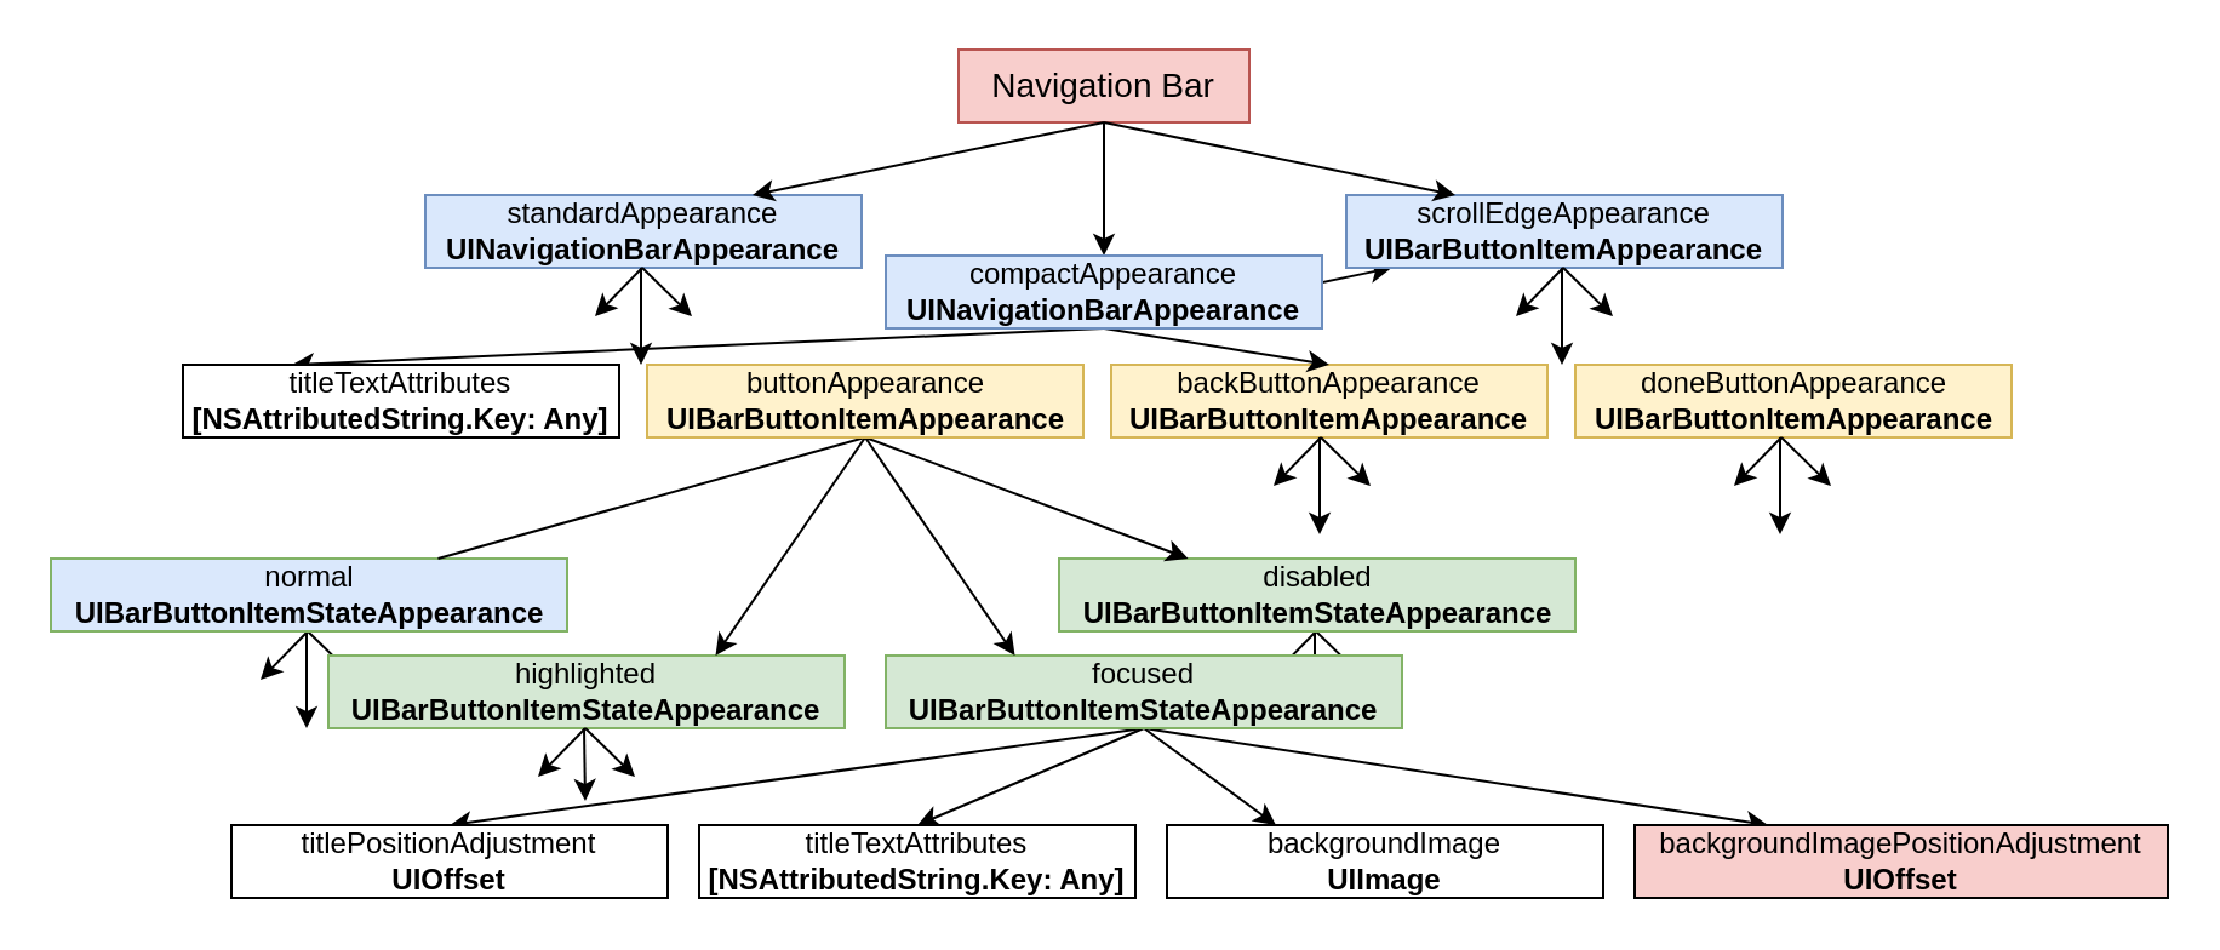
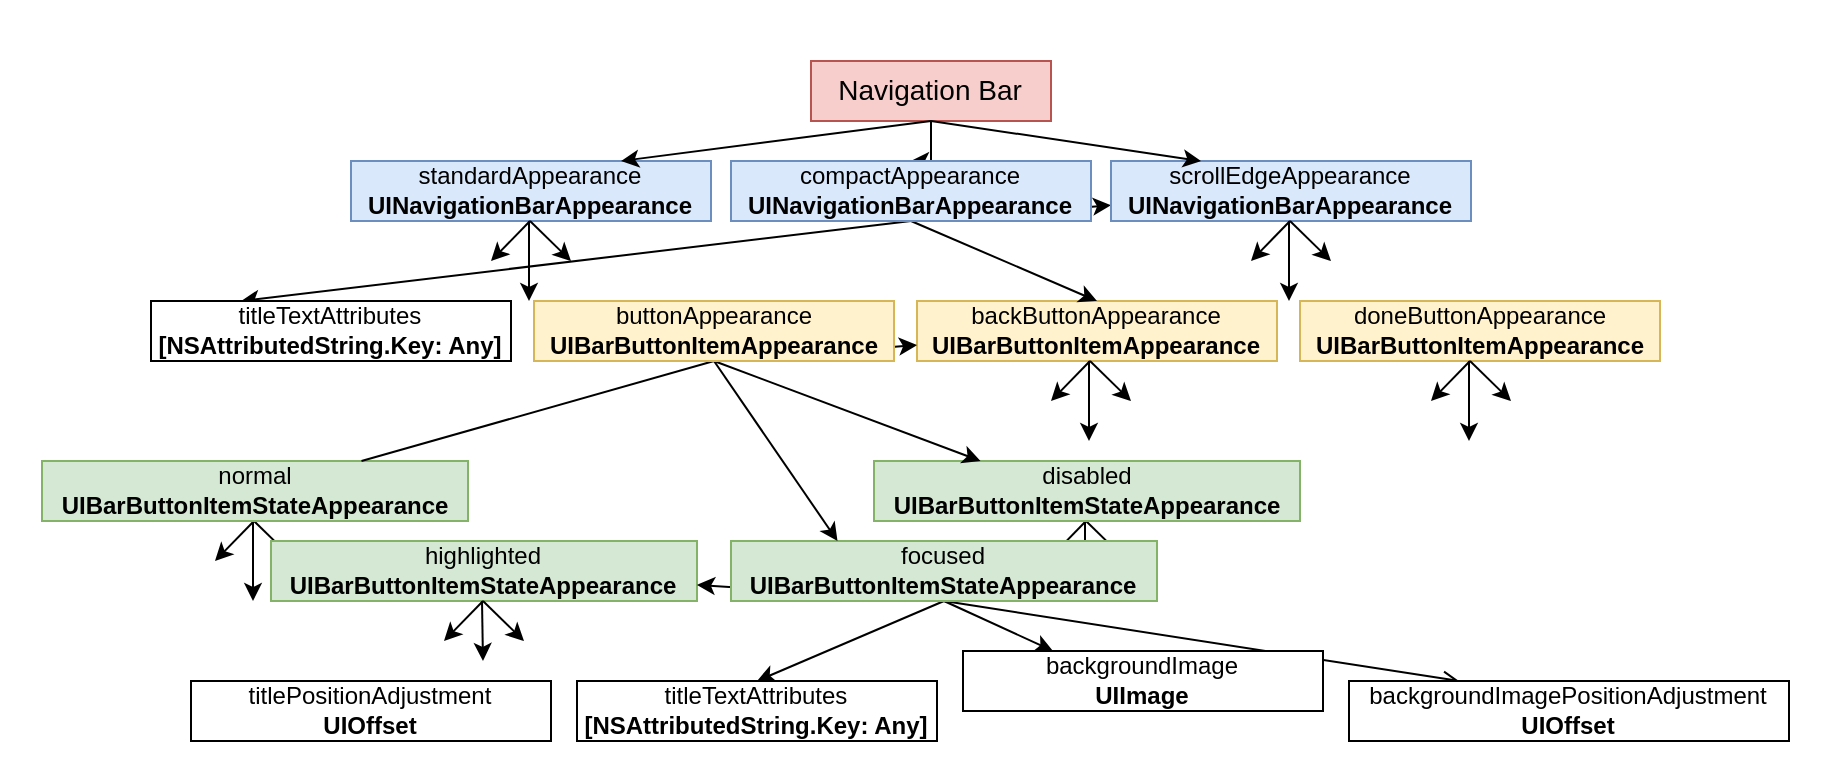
- <mxCell id="9" value="&lt;font style=&quot;font-size: 14px&quot;&gt;Navigation Bar&lt;/font&gt;" style="rounded=0;whiteSpace=wrap;html=1;fillColor=#f8cecc;strokeColor=#b85450;" vertex="1" parent="1"><mxGeometry x="395" y="20" width="120" height="30" as="geometry" /></mxCell>
+ <mxCell id="9" value="&lt;font style=&quot;font-size: 14px&quot;&gt;Navigation Bar&lt;/font&gt;" style="rounded=0;whiteSpace=wrap;html=1;fillColor=#f8cecc;strokeColor=#b85450;" vertex="1" parent="1"><mxGeometry x="405" y="30" width="120" height="30" as="geometry" /></mxCell>
- <mxCell id="17" value="scrollEdgeAppearance&lt;br&gt;&lt;b&gt;UIBarButtonItemAppearance&lt;/b&gt;" style="rounded=0;whiteSpace=wrap;html=1;fillColor=#dae8fc;strokeColor=#6c8ebf;" vertex="1" parent="1"><mxGeometry x="555" y="80" width="180" height="30" as="geometry" /></mxCell>
+ <mxCell id="17" value="scrollEdgeAppearance&lt;br&gt;&lt;b&gt;UINavigationBarAppearance&lt;/b&gt;" style="rounded=0;whiteSpace=wrap;html=1;fillColor=#dae8fc;strokeColor=#6c8ebf;" vertex="1" parent="1"><mxGeometry x="555" y="80" width="180" height="30" as="geometry" /></mxCell>
- <mxCell id="16" value="compactAppearance&lt;br&gt;&lt;b&gt;UINavigationBarAppearance&lt;/b&gt;" style="rounded=0;whiteSpace=wrap;html=1;fillColor=#dae8fc;strokeColor=#6c8ebf;" vertex="1" parent="1"><mxGeometry x="365" y="105" width="180" height="30" as="geometry" /></mxCell>
+ <mxCell id="16" value="compactAppearance&lt;br&gt;&lt;b&gt;UINavigationBarAppearance&lt;/b&gt;" style="rounded=0;whiteSpace=wrap;html=1;fillColor=#dae8fc;strokeColor=#6c8ebf;" vertex="1" parent="1"><mxGeometry x="365" y="80" width="180" height="30" as="geometry" /></mxCell>
- <mxCell id="32" style="edgeStyle=none;rounded=0;orthogonalLoop=1;jettySize=auto;html=1;exitX=0.5;exitY=1;exitDx=0;exitDy=0;entryX=0.75;entryY=0;entryDx=0;entryDy=0;" edge="1" parent="1" source="35" target="20"><mxGeometry relative="1" as="geometry" /></mxCell>
+ <mxCell id="32" style="edgeStyle=none;rounded=0;orthogonalLoop=1;jettySize=auto;html=1;exitX=0.5;exitY=1;exitDx=0;exitDy=0;" edge="1" parent="1" source="35" target="11"><mxGeometry relative="1" as="geometry" /></mxCell>
- <mxCell id="18" value="normal&lt;br&gt;&lt;b&gt;UIBarButtonItemStateAppearance&lt;/b&gt;" style="rounded=0;whiteSpace=wrap;html=1;fillColor=#dae8fc;strokeColor=#82b366;" vertex="1" parent="1"><mxGeometry x="20.5" y="230" width="213" height="30" as="geometry" /></mxCell>
+ <mxCell id="18" value="normal&lt;br&gt;&lt;b&gt;UIBarButtonItemStateAppearance&lt;/b&gt;" style="rounded=0;whiteSpace=wrap;html=1;fillColor=#d5e8d4;strokeColor=#82b366;" vertex="1" parent="1"><mxGeometry x="20.5" y="230" width="213" height="30" as="geometry" /></mxCell>
- <mxCell id="23" style="edgeStyle=none;rounded=0;orthogonalLoop=1;jettySize=auto;html=1;exitX=0.5;exitY=1;exitDx=0;exitDy=0;entryX=0.5;entryY=0;entryDx=0;entryDy=0;" edge="1" parent="1" source="25" target="36"><mxGeometry relative="1" as="geometry" /></mxCell>
+ <mxCell id="23" style="edgeStyle=none;rounded=0;orthogonalLoop=1;jettySize=auto;html=1;exitX=0.5;exitY=1;exitDx=0;exitDy=0;" edge="1" parent="1" source="25" target="20"><mxGeometry relative="1" as="geometry" /></mxCell>
- <mxCell id="24" style="edgeStyle=none;rounded=0;orthogonalLoop=1;jettySize=auto;html=1;exitX=0.5;exitY=1;exitDx=0;exitDy=0;entryX=0.25;entryY=0;entryDx=0;entryDy=0;" edge="1" parent="1" source="25" target="37"><mxGeometry relative="1" as="geometry" /></mxCell>
+ <mxCell id="24" style="edgeStyle=none;rounded=0;orthogonalLoop=1;jettySize=auto;html=1;exitX=0.5;exitY=1;exitDx=0;exitDy=0;entryX=0.25;entryY=0;entryDx=0;entryDy=0;endArrow=open;" edge="1" parent="1" source="25" target="37"><mxGeometry relative="1" as="geometry" /></mxCell>
- <mxCell id="27" value="backgroundImage&lt;br&gt;&lt;b&gt;UIImage&lt;/b&gt;" style="rounded=0;whiteSpace=wrap;html=1;" vertex="1" parent="1"><mxGeometry x="481" y="340" width="180" height="30" as="geometry" /></mxCell>
+ <mxCell id="27" value="backgroundImage&lt;br&gt;&lt;b&gt;UIImage&lt;/b&gt;" style="rounded=0;whiteSpace=wrap;html=1;" vertex="1" parent="1"><mxGeometry x="481" y="325" width="180" height="30" as="geometry" /></mxCell>
- <mxCell id="37" value="backgroundImagePositionAdjustment&lt;br&gt;&lt;b&gt;UIOffset&lt;/b&gt;" style="rounded=0;whiteSpace=wrap;html=1;fillColor=#f8cecc;" vertex="1" parent="1"><mxGeometry x="674" y="340" width="220" height="30" as="geometry" /></mxCell>
+ <mxCell id="37" value="backgroundImagePositionAdjustment&lt;br&gt;&lt;b&gt;UIOffset&lt;/b&gt;" style="rounded=0;whiteSpace=wrap;html=1;" vertex="1" parent="1"><mxGeometry x="674" y="340" width="220" height="30" as="geometry" /></mxCell>
